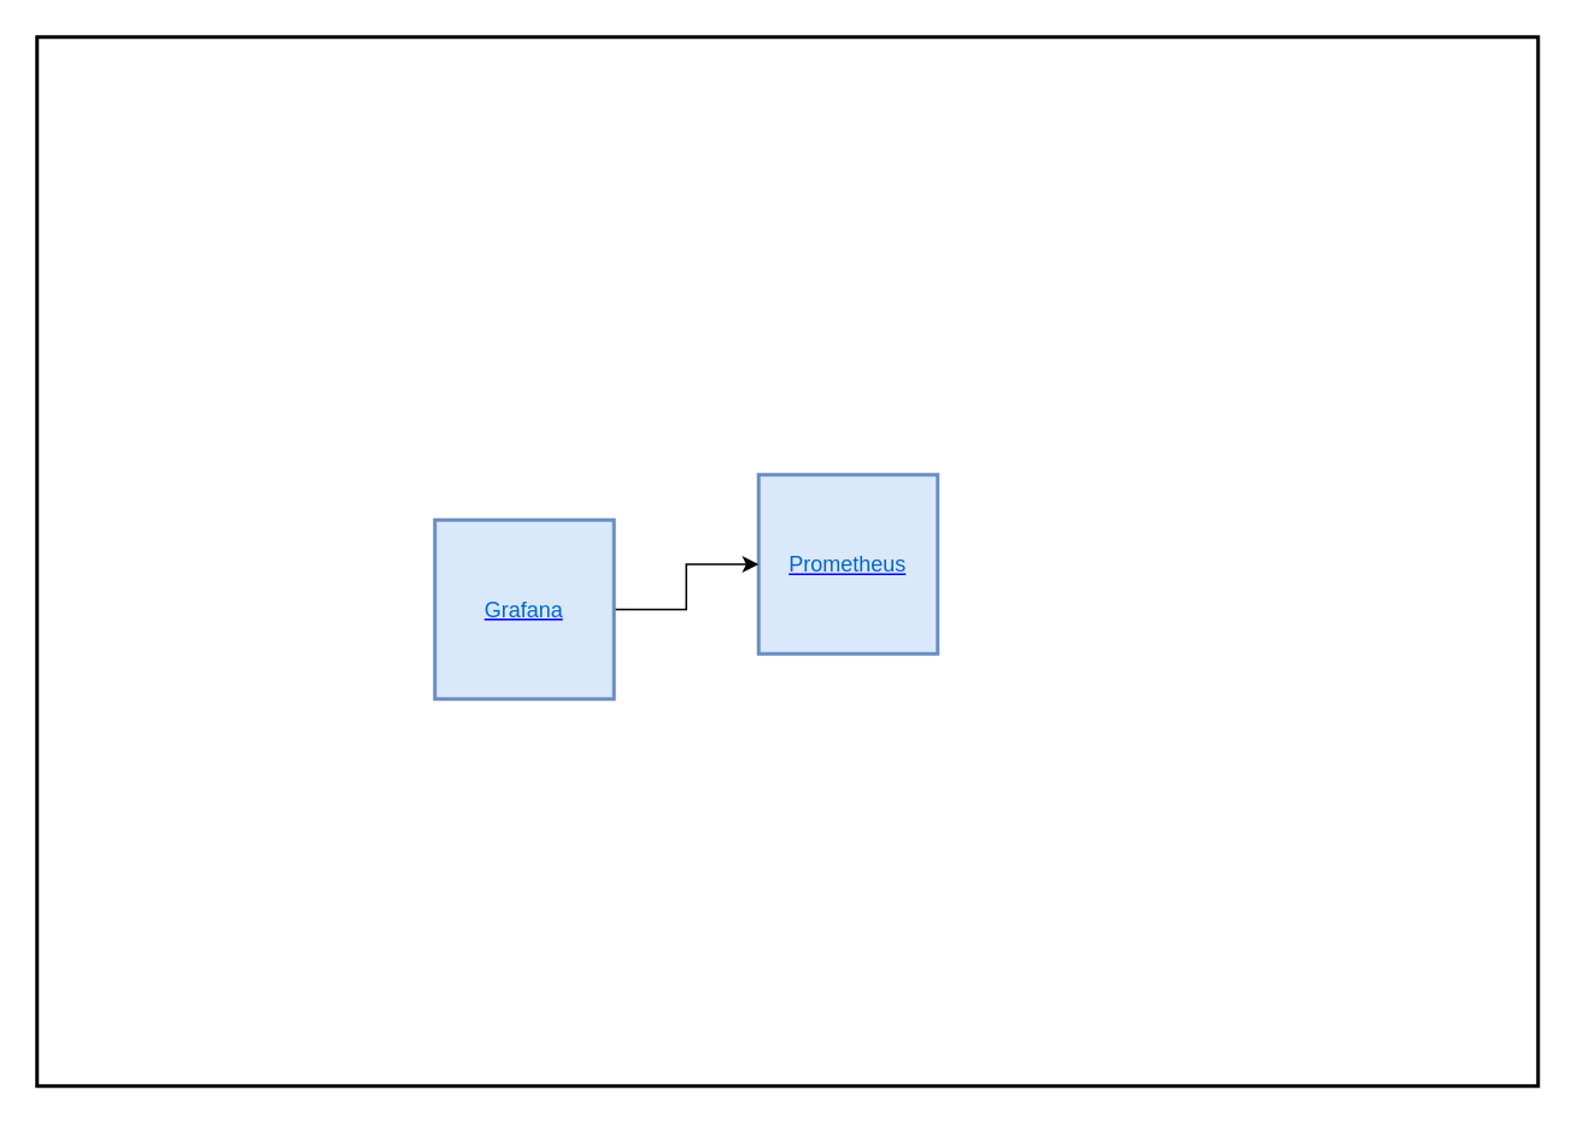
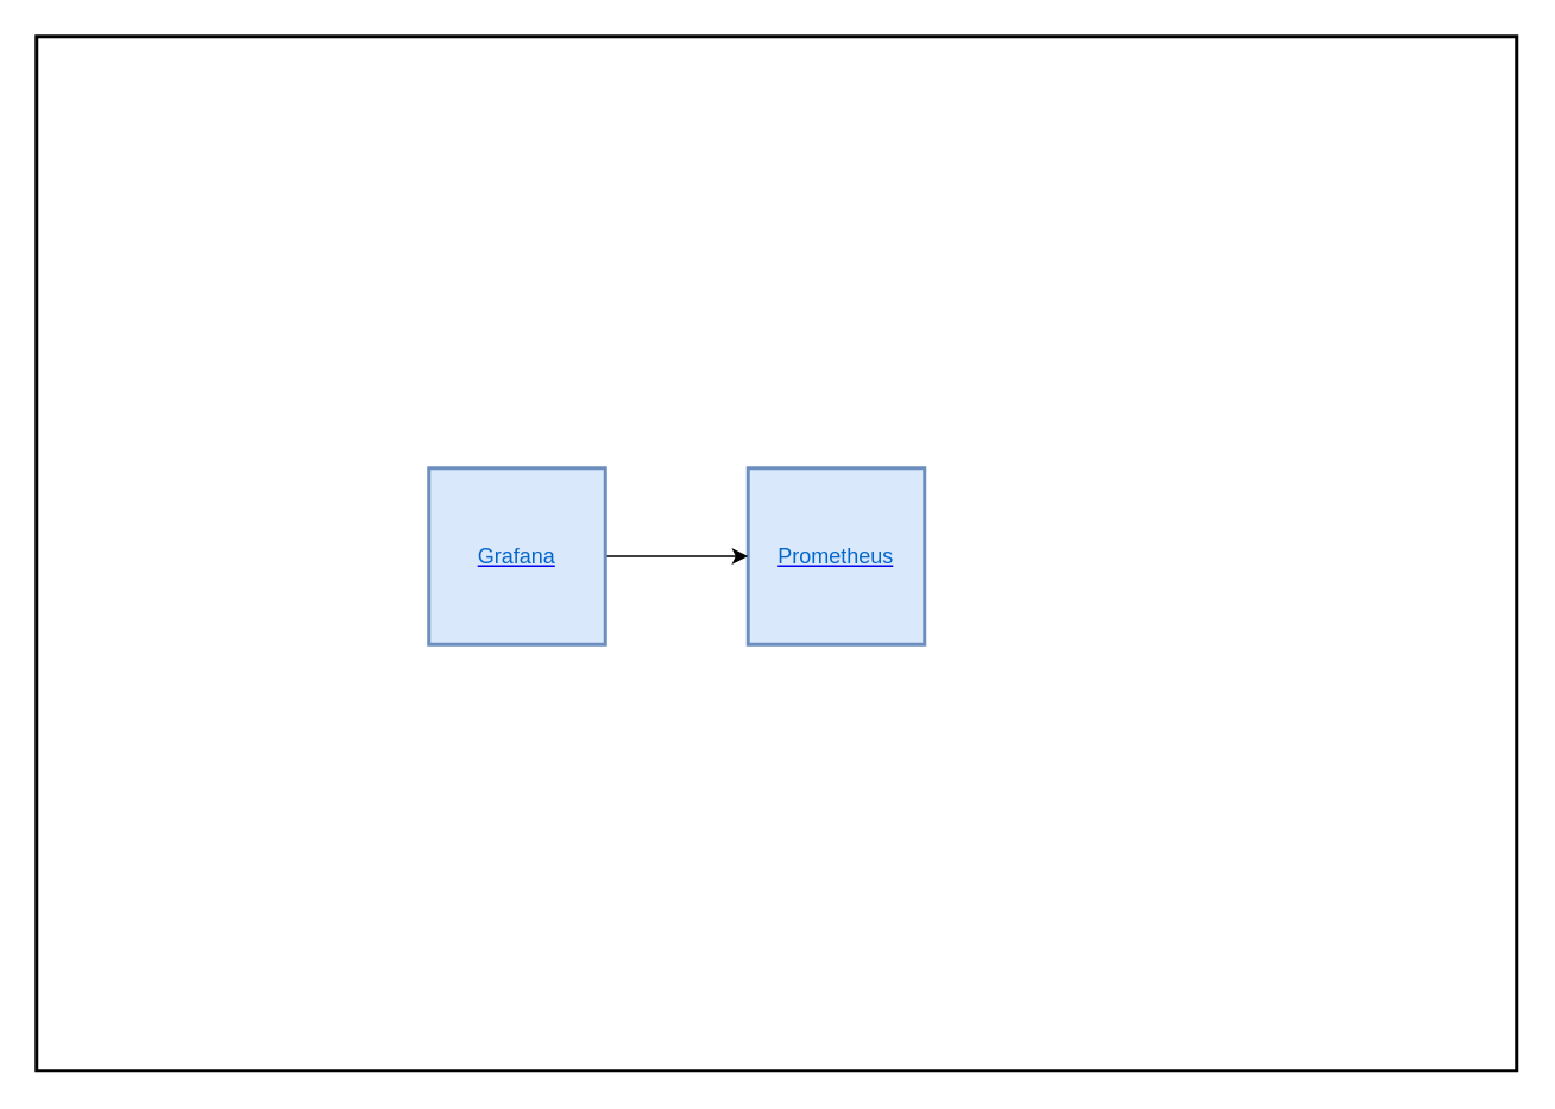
- <mxCell id="5" value="&lt;a href=&quot;http://localhost:13000&quot;&gt;&lt;font color=&quot;#0066cc&quot;&gt;Grafana&lt;/font&gt;&lt;/a&gt;" style="whiteSpace=wrap;html=1;aspect=fixed;strokeWidth=2;fillColor=#dae8fc;strokeColor=#6c8ebf;" vertex="1" parent="1"><mxGeometry x="240" y="287" width="99" height="99" as="geometry" /></mxCell>
+ <mxCell id="5" value="&lt;a href=&quot;http://localhost:13000&quot;&gt;&lt;font color=&quot;#0066cc&quot;&gt;Grafana&lt;/font&gt;&lt;/a&gt;" style="whiteSpace=wrap;html=1;aspect=fixed;strokeWidth=2;fillColor=#dae8fc;strokeColor=#6c8ebf;" vertex="1" parent="1"><mxGeometry x="240" y="262" width="99" height="99" as="geometry" /></mxCell>
